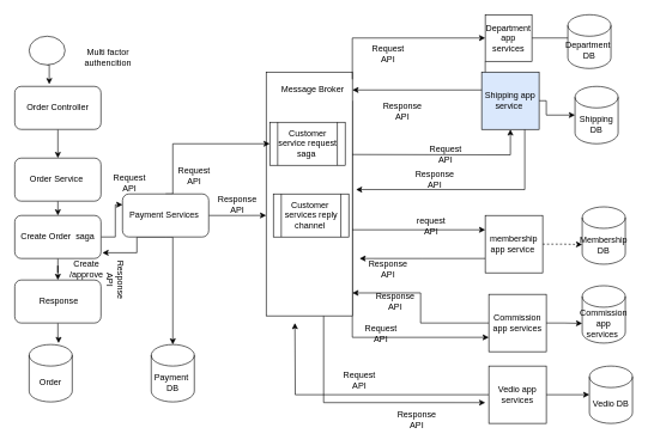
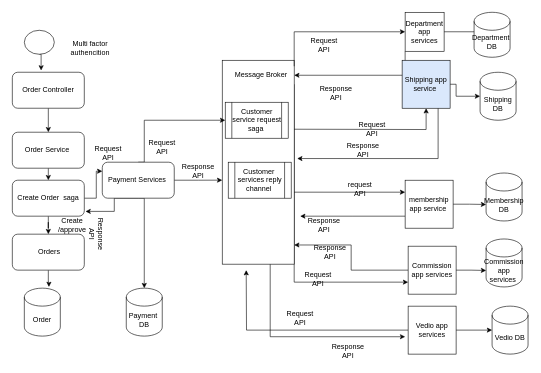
- <mxCell id="36" style="edgeStyle=orthogonalEdgeStyle;rounded=0;orthogonalLoop=1;jettySize=auto;html=1;entryX=0;entryY=0;entryDx=0;entryDy=52.5;entryPerimeter=0;dashed=1;" edge="1" parent="1" source="37" target="49"><mxGeometry relative="1" as="geometry" /></mxCell>
+ <mxCell id="36" style="edgeStyle=orthogonalEdgeStyle;rounded=0;orthogonalLoop=1;jettySize=auto;html=1;entryX=0;entryY=0;entryDx=0;entryDy=52.5;entryPerimeter=0;" edge="1" parent="1" source="37" target="49"><mxGeometry relative="1" as="geometry" /></mxCell>
- <mxCell id="16" value="&amp;nbsp;Response" style="rounded=1;whiteSpace=wrap;html=1;" vertex="1" parent="1"><mxGeometry x="20" y="390" width="120" height="60" as="geometry" /></mxCell>
+ <mxCell id="16" value="&amp;nbsp;Orders" style="rounded=1;whiteSpace=wrap;html=1;" vertex="1" parent="1"><mxGeometry x="20" y="390" width="120" height="60" as="geometry" /></mxCell>
